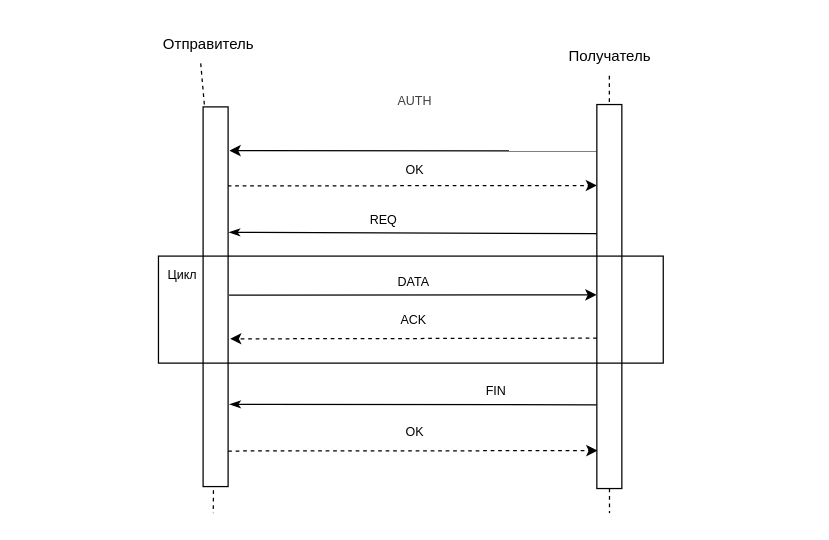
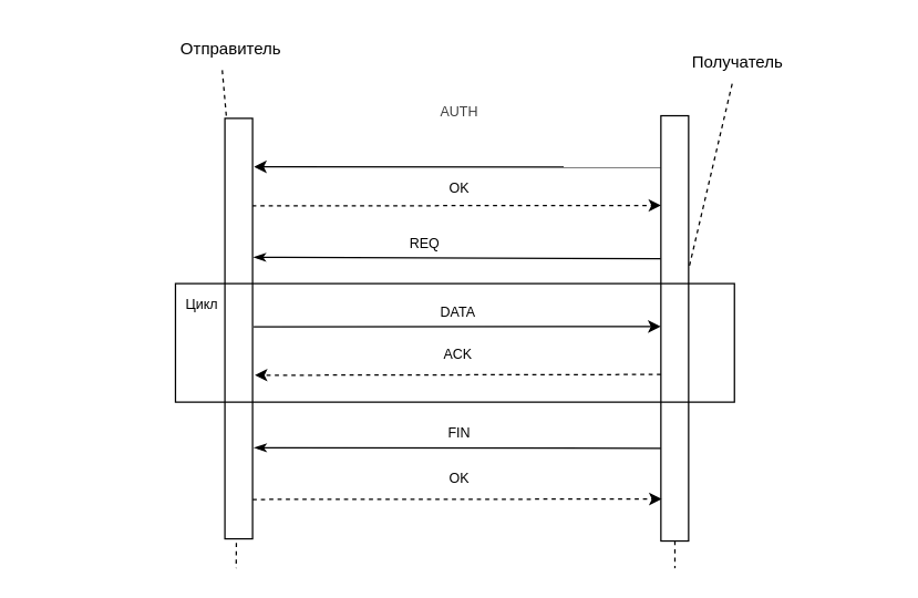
- <mxCell id="6" value="Получатель" style="text;html=1;align=center;verticalAlign=middle;resizable=0;points=[];autosize=1;strokeColor=none;fillColor=none;" parent="1" vertex="1"><mxGeometry x="441.88" y="30" width="90" height="30" as="geometry" /></mxCell>
+ <mxCell id="6" value="Получатель" style="text;html=1;align=center;verticalAlign=middle;resizable=0;points=[];autosize=1;strokeColor=none;fillColor=none;" parent="1" vertex="1"><mxGeometry x="486.88" y="30" width="90" height="30" as="geometry" /></mxCell>
- <mxCell id="22" value="&lt;span style=&quot;font-size: 10px;&quot;&gt;FIN&lt;/span&gt;" style="text;html=1;align=center;verticalAlign=middle;resizable=0;points=[];autosize=1;strokeColor=none;fillColor=none;" vertex="1" parent="1"><mxGeometry x="376.28" y="296.88" width="40" height="30" as="geometry" /></mxCell>
+ <mxCell id="22" value="&lt;span style=&quot;font-size: 10px;&quot;&gt;FIN&lt;/span&gt;" style="text;html=1;align=center;verticalAlign=middle;resizable=0;points=[];autosize=1;strokeColor=none;fillColor=none;" vertex="1" parent="1"><mxGeometry x="311.28" y="296.88" width="40" height="30" as="geometry" /></mxCell>
